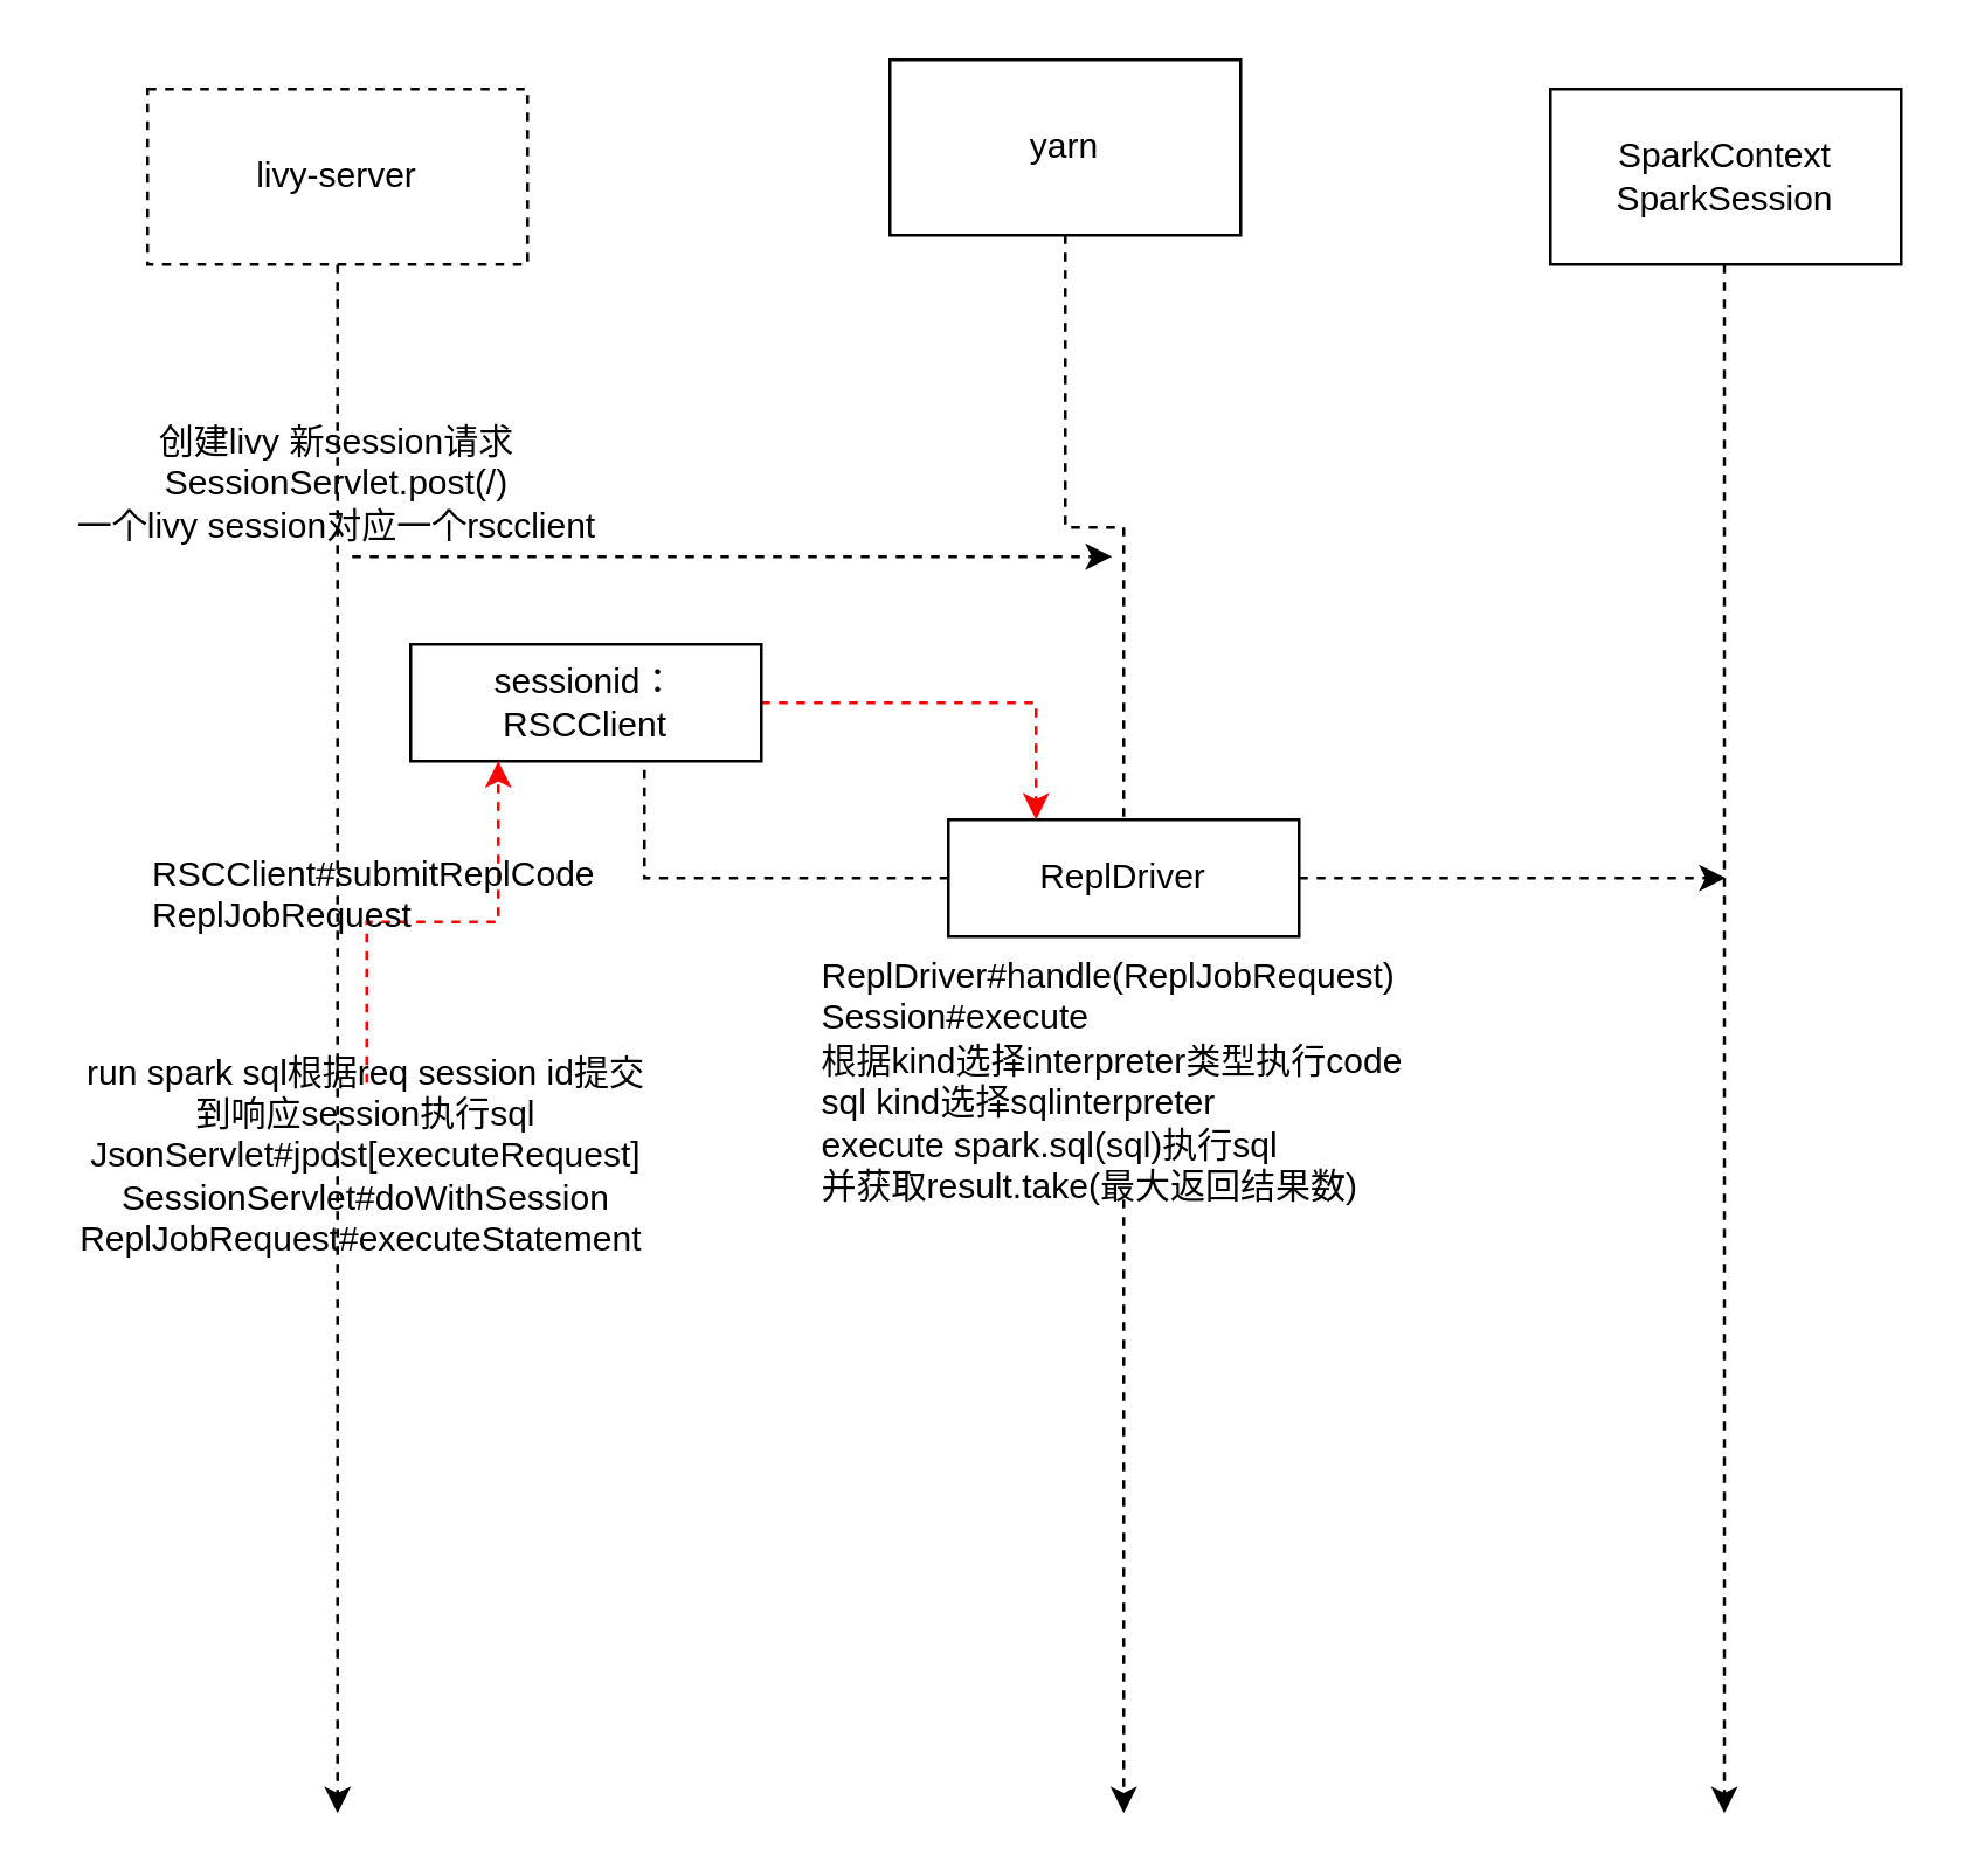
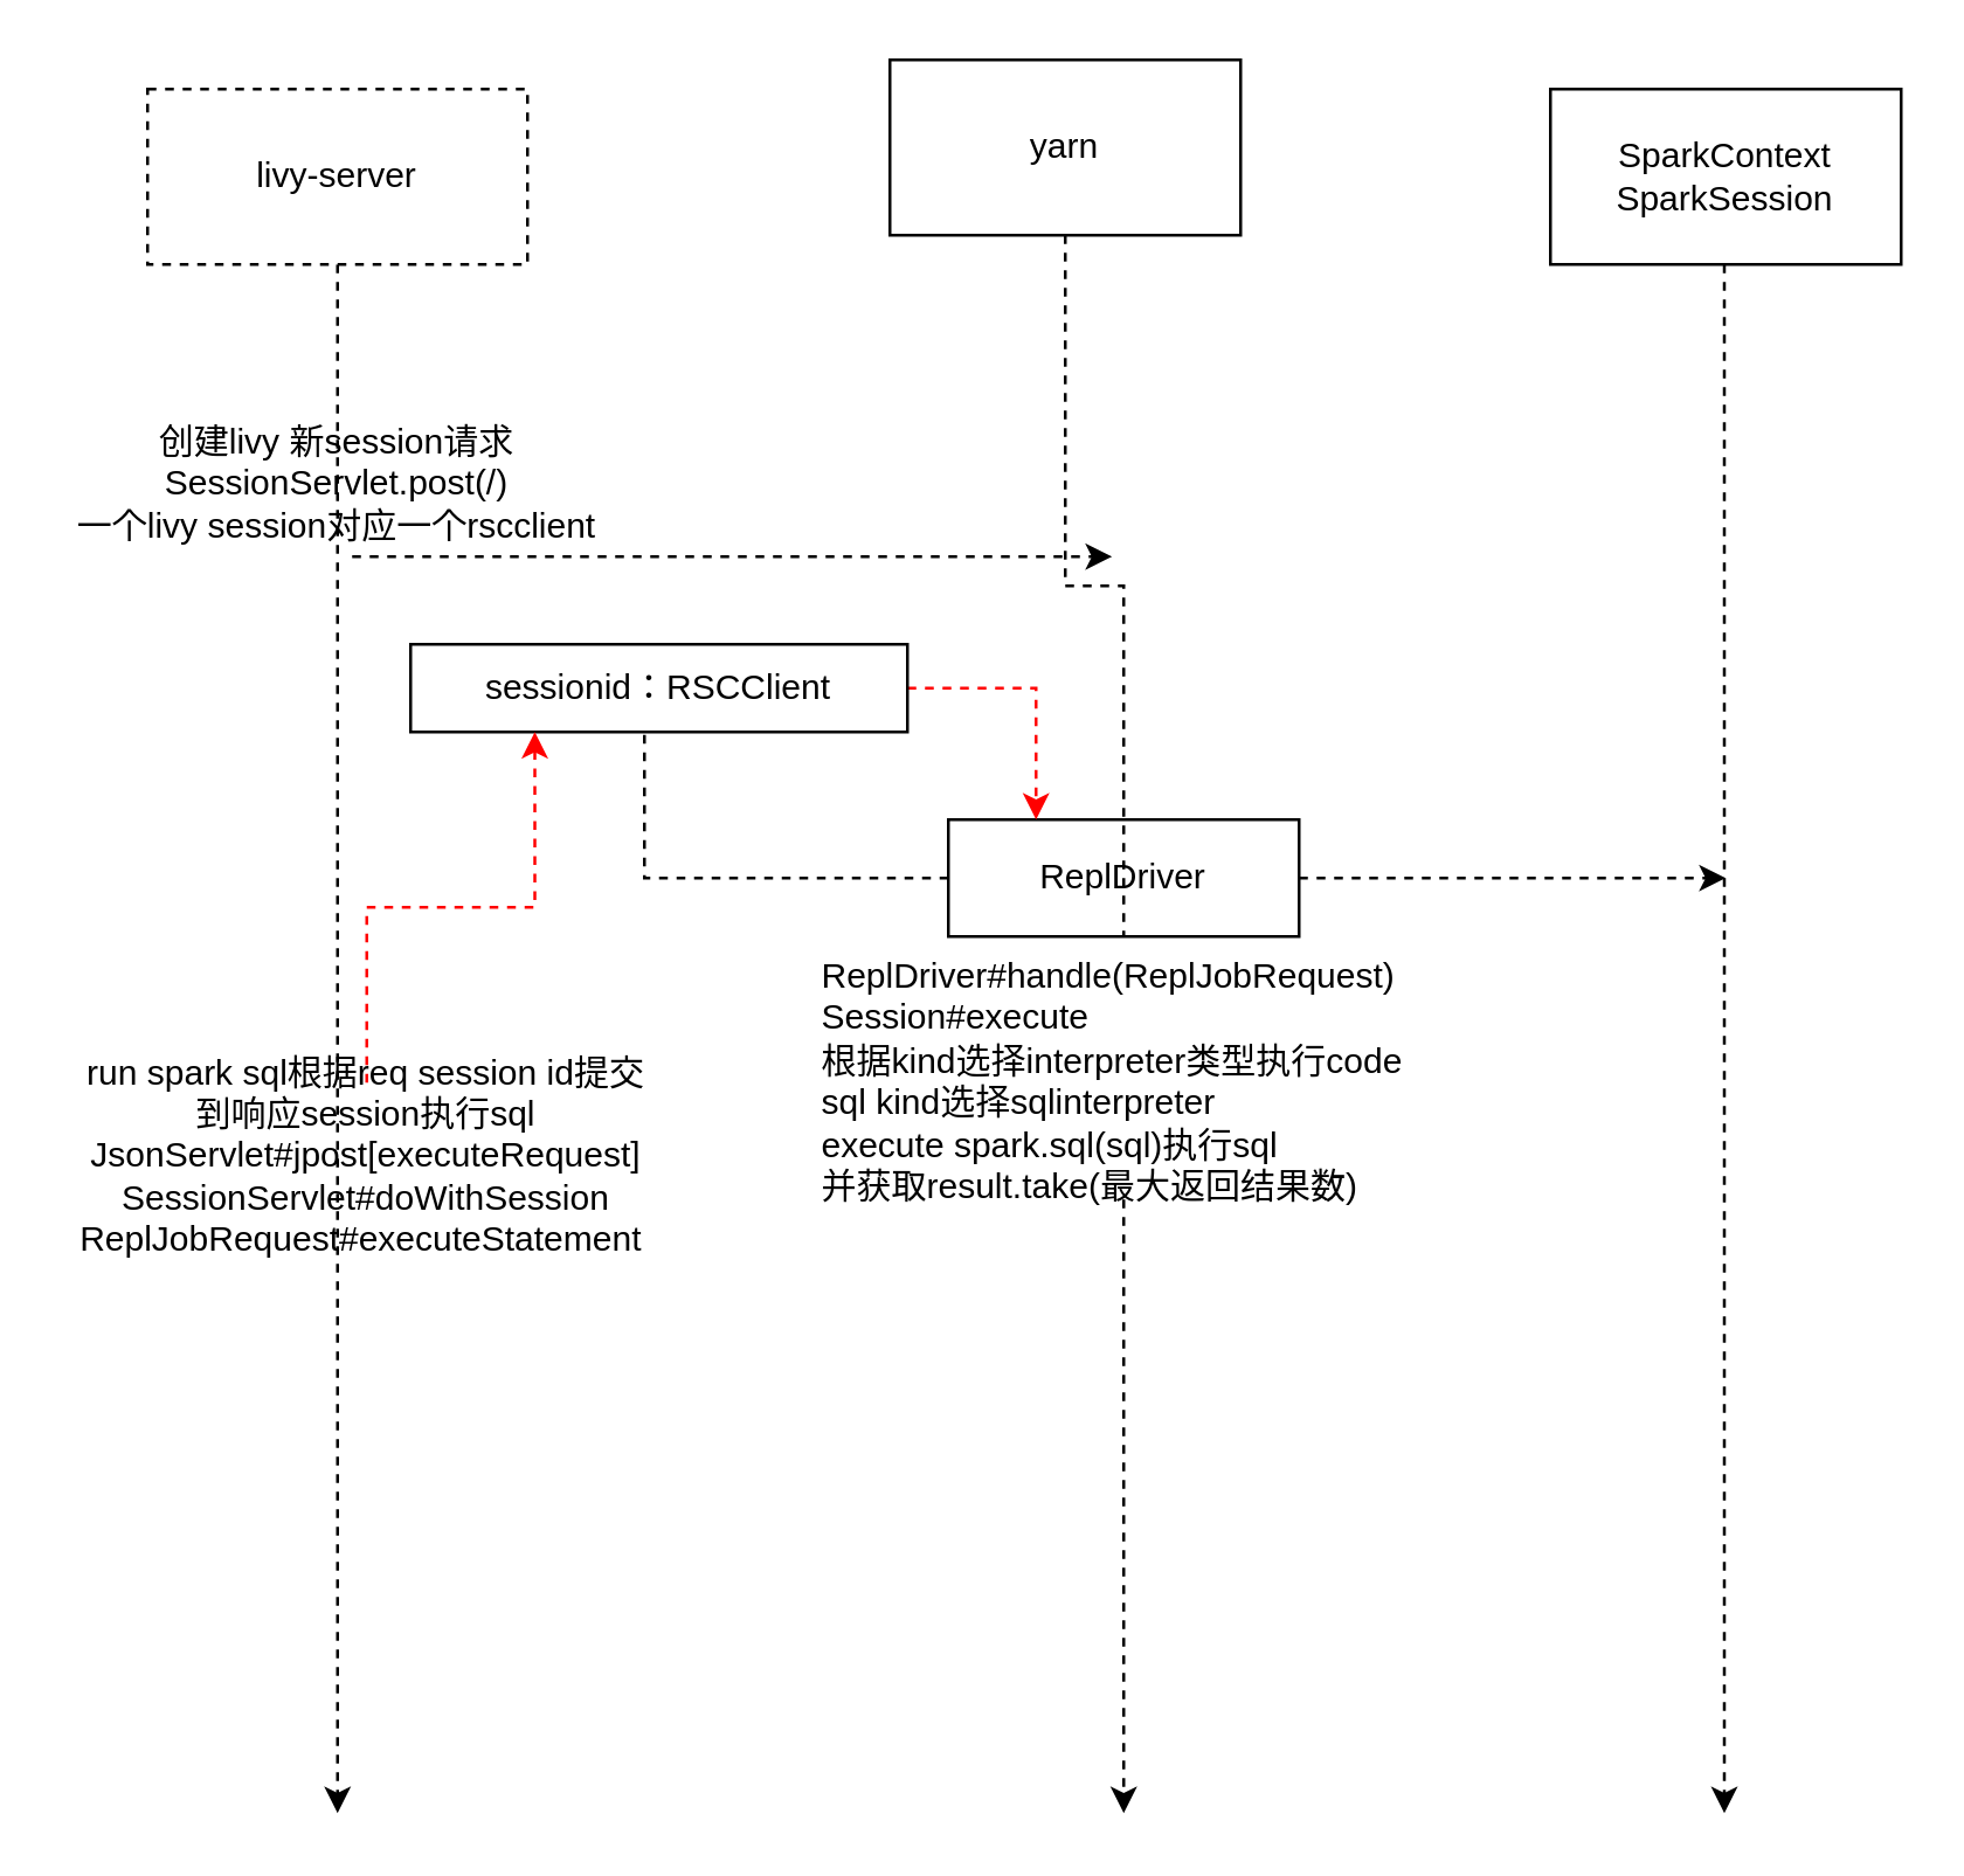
- <mxCell id="19" value="" style="edgeStyle=orthogonalEdgeStyle;orthogonalLoop=1;jettySize=auto;html=1;rounded=0;dashed=1;endArrow=none;" edge="1" parent="1" source="5" target="10"><mxGeometry relative="1" as="geometry"><mxPoint x="384" y="620" as="targetPoint" /><mxPoint x="384" y="90" as="sourcePoint" /></mxGeometry></mxCell>
+ <mxCell id="19" value="" style="edgeStyle=orthogonalEdgeStyle;orthogonalLoop=1;jettySize=auto;html=1;rounded=0;dashed=1;endArrow=none;" edge="1" parent="1" source="5" target="18"><mxGeometry relative="1" as="geometry"><mxPoint x="384" y="620" as="targetPoint" /><mxPoint x="384" y="90" as="sourcePoint" /></mxGeometry></mxCell>
- <mxCell id="12" value="sessionid：RSCClient" style="rounded=0;whiteSpace=wrap;html=1;strokeColor=#000000;" vertex="1" parent="1"><mxGeometry x="140" y="220" width="120" height="40" as="geometry" /></mxCell>
+ <mxCell id="12" value="sessionid：RSCClient" style="rounded=0;whiteSpace=wrap;html=1;strokeColor=#000000;" vertex="1" parent="1"><mxGeometry x="140" y="220" width="170" height="30" as="geometry" /></mxCell>
- <mxCell id="17" value="RSCClient#submitReplCode&lt;br&gt;ReplJobRequest" style="text;whiteSpace=wrap;html=1;" vertex="1" parent="1"><mxGeometry x="50" y="285" width="150" height="30" as="geometry" /></mxCell>
